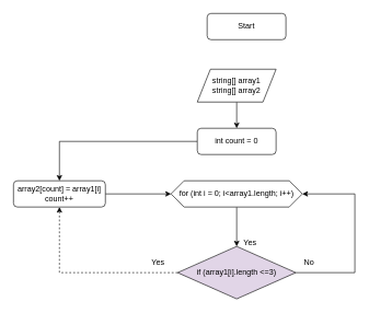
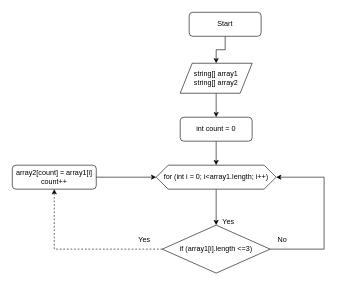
+ <mxCell id="2" value="" style="edgeStyle=orthogonalEdgeStyle;rounded=0;orthogonalLoop=1;jettySize=auto;html=1;" parent="1" source="3" target="5" edge="1"><mxGeometry relative="1" as="geometry" /></mxCell>
- <mxCell id="6" value="" style="edgeStyle=orthogonalEdgeStyle;rounded=0;orthogonalLoop=1;jettySize=auto;html=1;" parent="1" source="7" target="14" edge="1"><mxGeometry relative="1" as="geometry" /></mxCell>
+ <mxCell id="6" value="" style="edgeStyle=orthogonalEdgeStyle;rounded=0;orthogonalLoop=1;jettySize=auto;html=1;" parent="1" source="7" target="9" edge="1"><mxGeometry relative="1" as="geometry" /></mxCell>
- <mxCell id="12" value="if (array1[i].length &amp;lt;=3)" style="rhombus;whiteSpace=wrap;html=1;fillColor=#e1d5e7;" parent="1" vertex="1"><mxGeometry x="270" y="375" width="180" height="80" as="geometry" /></mxCell>
+ <mxCell id="12" value="if (array1[i].length &amp;lt;=3)" style="rhombus;whiteSpace=wrap;html=1;" parent="1" vertex="1"><mxGeometry x="270" y="375" width="180" height="80" as="geometry" /></mxCell>
